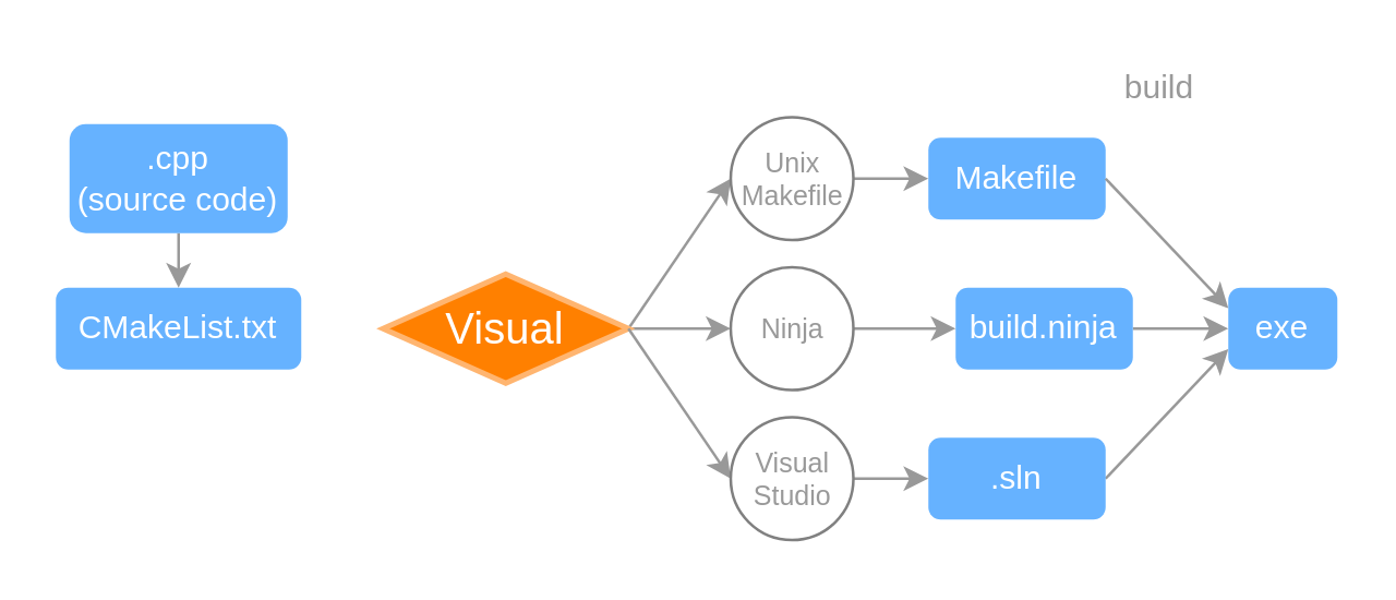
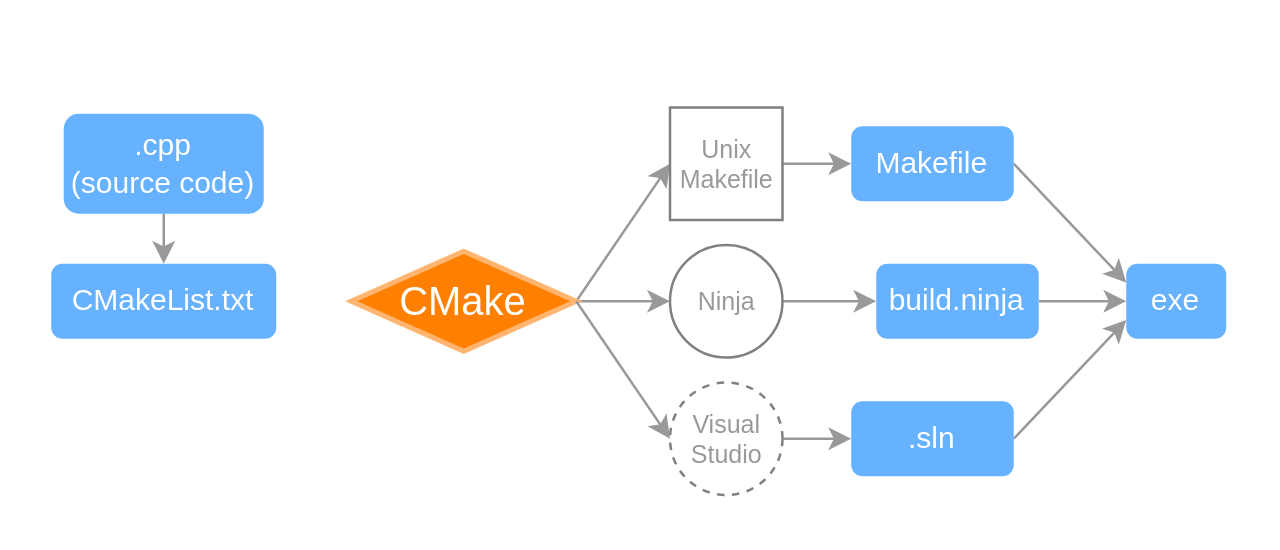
- <mxCell id="22" value="&lt;font style=&quot;font-size: 12px;&quot;&gt;build&lt;/font&gt;" style="text;html=1;align=center;verticalAlign=middle;whiteSpace=wrap;rounded=0;fontFamily=Helvetica;fontSize=16;fontColor=#999999;labelBackgroundColor=none;" vertex="1" parent="1"><mxGeometry x="405" y="20" width="40" height="20" as="geometry" /></mxCell>
- <mxCell id="15" value="&lt;font style=&quot;font-size: 10px;&quot;&gt;Unix&lt;/font&gt;&lt;div style=&quot;font-size: 10px;&quot;&gt;&lt;font style=&quot;font-size: 10px;&quot;&gt;Makefile&lt;/font&gt;&lt;/div&gt;" style="ellipse;whiteSpace=wrap;html=1;aspect=fixed;rounded=1;align=center;verticalAlign=middle;fontFamily=Helvetica;fontSize=10;fontColor=#999999;labelBackgroundColor=none;fillColor=none;strokeColor=#808080;" vertex="1" parent="1"><mxGeometry x="267.5" y="42.5" width="45" height="45" as="geometry" /></mxCell>
+ <mxCell id="15" value="&lt;font style=&quot;font-size: 10px;&quot;&gt;Unix&lt;/font&gt;&lt;div style=&quot;font-size: 10px;&quot;&gt;&lt;font style=&quot;font-size: 10px;&quot;&gt;Makefile&lt;/font&gt;&lt;/div&gt;" style="whiteSpace=wrap;html=1;aspect=fixed;align=center;verticalAlign=middle;fontFamily=Helvetica;fontSize=10;fontColor=#999999;labelBackgroundColor=none;fillColor=none;strokeColor=#808080;rounded=0;" vertex="1" parent="1"><mxGeometry x="267.5" y="42.5" width="45" height="45" as="geometry" /></mxCell>
- <mxCell id="13" value="Visual" style="strokeWidth=2;html=1;shape=mxgraph.flowchart.decision;whiteSpace=wrap;rounded=1;align=center;verticalAlign=middle;fontFamily=Helvetica;fontSize=16;fontColor=#FFFFFF;fillColor=#FF8000;strokeColor=#FFB570;" vertex="1" parent="1"><mxGeometry x="140" y="100" width="90" height="40" as="geometry" /></mxCell>
+ <mxCell id="13" value="CMake" style="strokeWidth=2;html=1;shape=mxgraph.flowchart.decision;whiteSpace=wrap;rounded=1;align=center;verticalAlign=middle;fontFamily=Helvetica;fontSize=16;fontColor=#FFFFFF;fillColor=#FF8000;strokeColor=#FFB570;" vertex="1" parent="1"><mxGeometry x="140" y="100" width="90" height="40" as="geometry" /></mxCell>
- <mxCell id="19" value="Visual&lt;div style=&quot;font-size: 10px;&quot;&gt;Studio&lt;/div&gt;" style="ellipse;whiteSpace=wrap;html=1;aspect=fixed;rounded=1;align=center;verticalAlign=middle;fontFamily=Helvetica;fontSize=10;fontColor=#999999;labelBackgroundColor=none;fillColor=none;strokeColor=#808080;" vertex="1" parent="1"><mxGeometry x="267.5" y="152.5" width="45" height="45" as="geometry" /></mxCell>
+ <mxCell id="19" value="Visual&lt;div style=&quot;font-size: 10px;&quot;&gt;Studio&lt;/div&gt;" style="ellipse;whiteSpace=wrap;html=1;aspect=fixed;rounded=1;align=center;verticalAlign=middle;fontFamily=Helvetica;fontSize=10;fontColor=#999999;labelBackgroundColor=none;fillColor=none;strokeColor=#808080;dashed=1;" vertex="1" parent="1"><mxGeometry x="267.5" y="152.5" width="45" height="45" as="geometry" /></mxCell>
